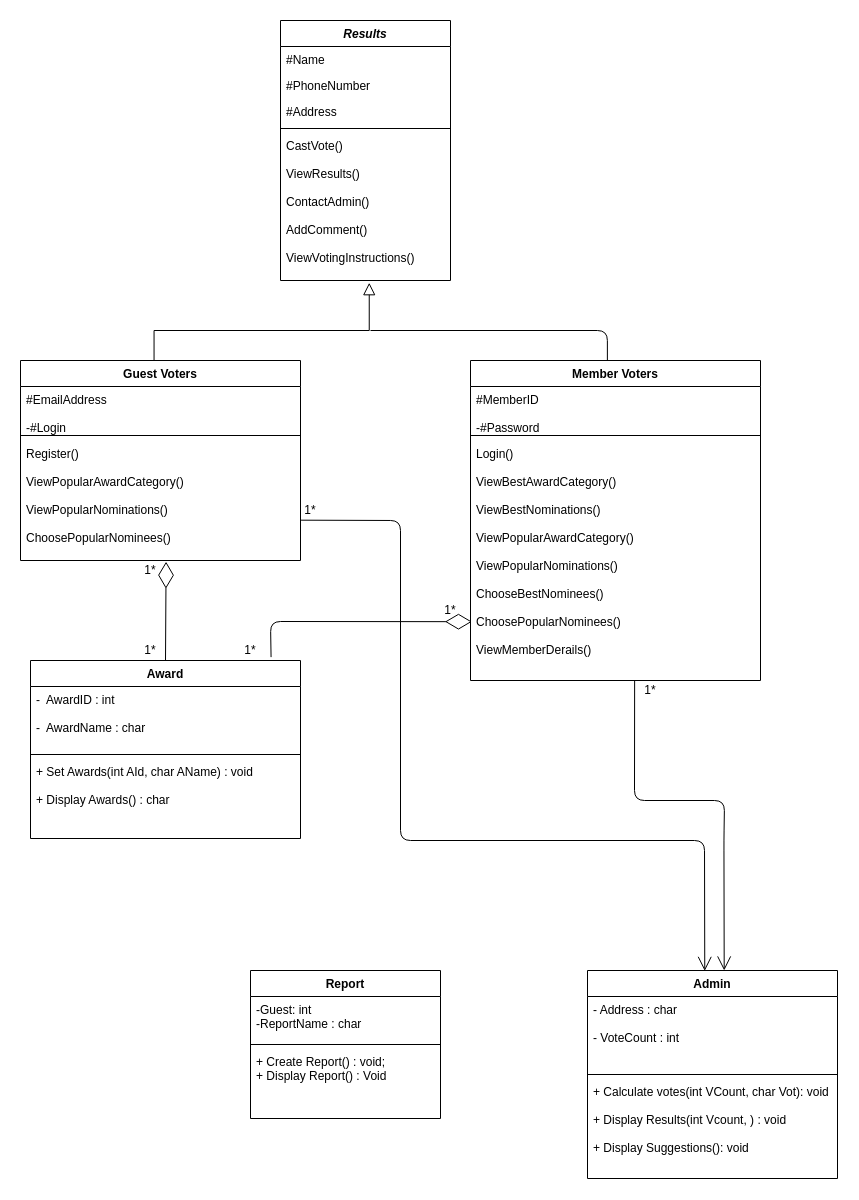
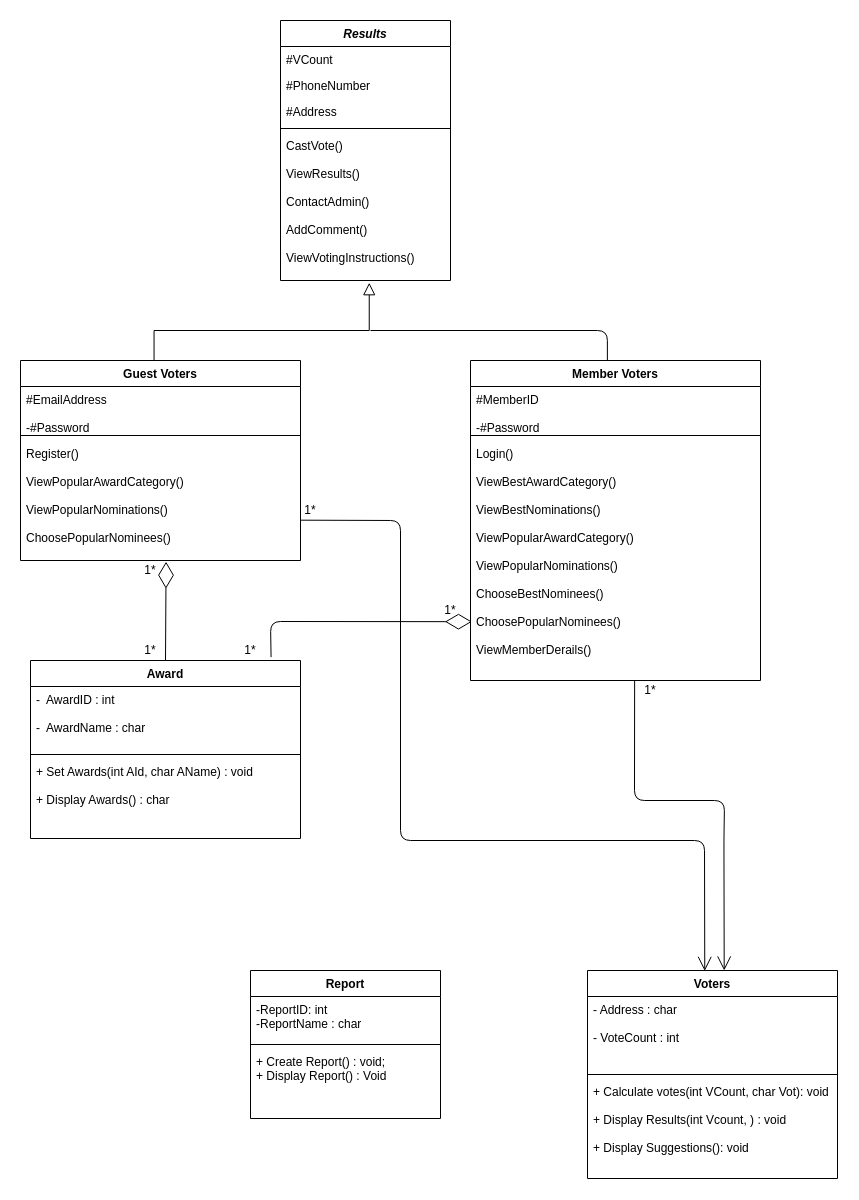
- <mxCell id="4" value="#Name" style="text;align=left;verticalAlign=top;spacingLeft=4;spacingRight=4;overflow=hidden;rotatable=0;points=[[0,0.5],[1,0.5]];portConstraint=eastwest;" parent="3" vertex="1"><mxGeometry y="26" width="170" height="26" as="geometry" /></mxCell>
+ <mxCell id="4" value="#VCount" style="text;align=left;verticalAlign=top;spacingLeft=4;spacingRight=4;overflow=hidden;rotatable=0;points=[[0,0.5],[1,0.5]];portConstraint=eastwest;" parent="3" vertex="1"><mxGeometry y="26" width="170" height="26" as="geometry" /></mxCell>
- <mxCell id="11" value="#EmailAddress&#10;&#10;-#Login&#10;&#10;-" style="text;strokeColor=none;fillColor=none;align=left;verticalAlign=top;spacingLeft=4;spacingRight=4;overflow=hidden;rotatable=0;points=[[0,0.5],[1,0.5]];portConstraint=eastwest;" parent="10" vertex="1"><mxGeometry y="26" width="280" height="44" as="geometry" /></mxCell>
+ <mxCell id="11" value="#EmailAddress&#10;&#10;-#Password&#10;&#10;-" style="text;strokeColor=none;fillColor=none;align=left;verticalAlign=top;spacingLeft=4;spacingRight=4;overflow=hidden;rotatable=0;points=[[0,0.5],[1,0.5]];portConstraint=eastwest;" parent="10" vertex="1"><mxGeometry y="26" width="280" height="44" as="geometry" /></mxCell>
- <mxCell id="18" value="Admin" style="swimlane;fontStyle=1;align=center;verticalAlign=top;childLayout=stackLayout;horizontal=1;startSize=26;horizontalStack=0;resizeParent=1;resizeParentMax=0;resizeLast=0;collapsible=1;marginBottom=0;" vertex="1" parent="1"><mxGeometry x="587" y="970" width="250" height="208" as="geometry" /></mxCell>
+ <mxCell id="18" value="Voters" style="swimlane;fontStyle=1;align=center;verticalAlign=top;childLayout=stackLayout;horizontal=1;startSize=26;horizontalStack=0;resizeParent=1;resizeParentMax=0;resizeLast=0;collapsible=1;marginBottom=0;" vertex="1" parent="1"><mxGeometry x="587" y="970" width="250" height="208" as="geometry" /></mxCell>
- <mxCell id="29" value="-Guest: int&#10;-ReportName : char" style="text;strokeColor=none;fillColor=none;align=left;verticalAlign=top;spacingLeft=4;spacingRight=4;overflow=hidden;rotatable=0;points=[[0,0.5],[1,0.5]];portConstraint=eastwest;" vertex="1" parent="28"><mxGeometry y="26" width="190" height="44" as="geometry" /></mxCell>
+ <mxCell id="29" value="-ReportID: int&#10;-ReportName : char" style="text;strokeColor=none;fillColor=none;align=left;verticalAlign=top;spacingLeft=4;spacingRight=4;overflow=hidden;rotatable=0;points=[[0,0.5],[1,0.5]];portConstraint=eastwest;" vertex="1" parent="28"><mxGeometry y="26" width="190" height="44" as="geometry" /></mxCell>
